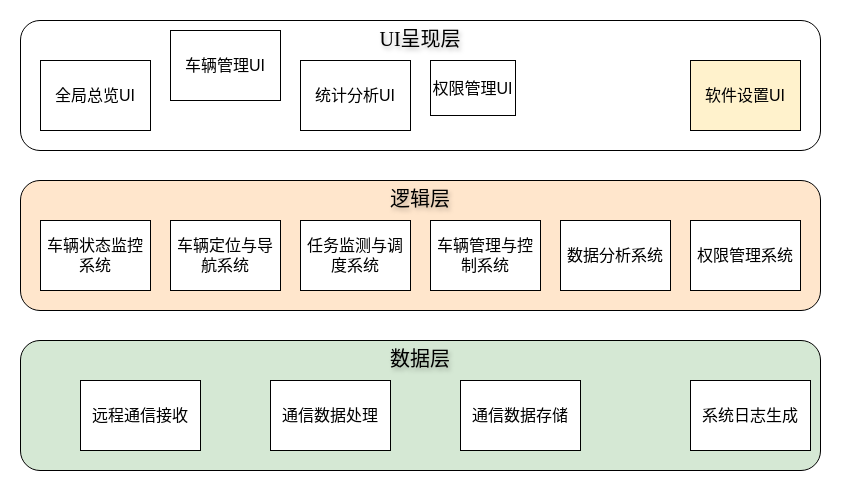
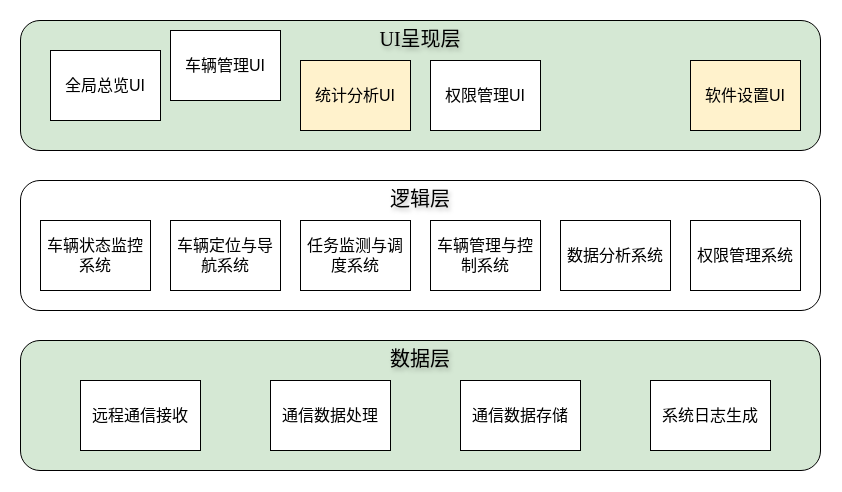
- <mxCell id="2" value="UI呈现层" style="rounded=1;whiteSpace=wrap;html=1;fontSize=20;fontFamily=Georgia;textShadow=1;labelPosition=center;verticalLabelPosition=middle;align=center;verticalAlign=top;" vertex="1" parent="1"><mxGeometry x="20" y="20" width="800" height="130" as="geometry" /></mxCell>
+ <mxCell id="2" value="UI呈现层" style="rounded=1;whiteSpace=wrap;html=1;fontSize=20;fontFamily=Georgia;textShadow=1;labelPosition=center;verticalLabelPosition=middle;align=center;verticalAlign=top;fillColor=#d5e8d4;" vertex="1" parent="1"><mxGeometry x="20" y="20" width="800" height="130" as="geometry" /></mxCell>
- <mxCell id="6" value="权限管理UI" style="rounded=0;whiteSpace=wrap;html=1;fontSize=16;verticalAlign=middle;" vertex="1" parent="1"><mxGeometry x="430" y="60" width="85" height="55" as="geometry" /></mxCell>
+ <mxCell id="6" value="权限管理UI" style="rounded=0;whiteSpace=wrap;html=1;fontSize=16;verticalAlign=middle;" vertex="1" parent="1"><mxGeometry x="430" y="60" width="110" height="70" as="geometry" /></mxCell>
- <mxCell id="3" value="全局总览UI" style="rounded=0;whiteSpace=wrap;html=1;fontSize=16;verticalAlign=middle;" vertex="1" parent="1"><mxGeometry x="40" y="60" width="110" height="70" as="geometry" /></mxCell>
+ <mxCell id="3" value="全局总览UI" style="rounded=0;whiteSpace=wrap;html=1;fontSize=16;verticalAlign=middle;" vertex="1" parent="1"><mxGeometry x="50" y="50" width="110" height="70" as="geometry" /></mxCell>
- <mxCell id="4" value="统计分析UI" style="rounded=0;whiteSpace=wrap;html=1;fontSize=16;verticalAlign=middle;" vertex="1" parent="1"><mxGeometry x="300" y="60" width="110" height="70" as="geometry" /></mxCell>
+ <mxCell id="4" value="统计分析UI" style="rounded=0;whiteSpace=wrap;html=1;fontSize=16;verticalAlign=middle;fillColor=#fff2cc;" vertex="1" parent="1"><mxGeometry x="300" y="60" width="110" height="70" as="geometry" /></mxCell>
- <mxCell id="8" value="逻辑层" style="rounded=1;whiteSpace=wrap;html=1;fontSize=20;fontFamily=Georgia;textShadow=1;labelPosition=center;verticalLabelPosition=middle;align=center;verticalAlign=top;fillColor=#ffe6cc;" vertex="1" parent="1"><mxGeometry x="20" y="180" width="800" height="130" as="geometry" /></mxCell>
+ <mxCell id="8" value="逻辑层" style="rounded=1;whiteSpace=wrap;html=1;fontSize=20;fontFamily=Georgia;textShadow=1;labelPosition=center;verticalLabelPosition=middle;align=center;verticalAlign=top;" vertex="1" parent="1"><mxGeometry x="20" y="180" width="800" height="130" as="geometry" /></mxCell>
- <mxCell id="19" value="系统日志生成" style="rounded=0;whiteSpace=wrap;html=1;fontSize=16;verticalAlign=middle;" vertex="1" parent="1"><mxGeometry x="690" y="380" width="120" height="70" as="geometry" /></mxCell>
+ <mxCell id="19" value="系统日志生成" style="rounded=0;whiteSpace=wrap;html=1;fontSize=16;verticalAlign=middle;" vertex="1" parent="1"><mxGeometry x="650" y="380" width="120" height="70" as="geometry" /></mxCell>
